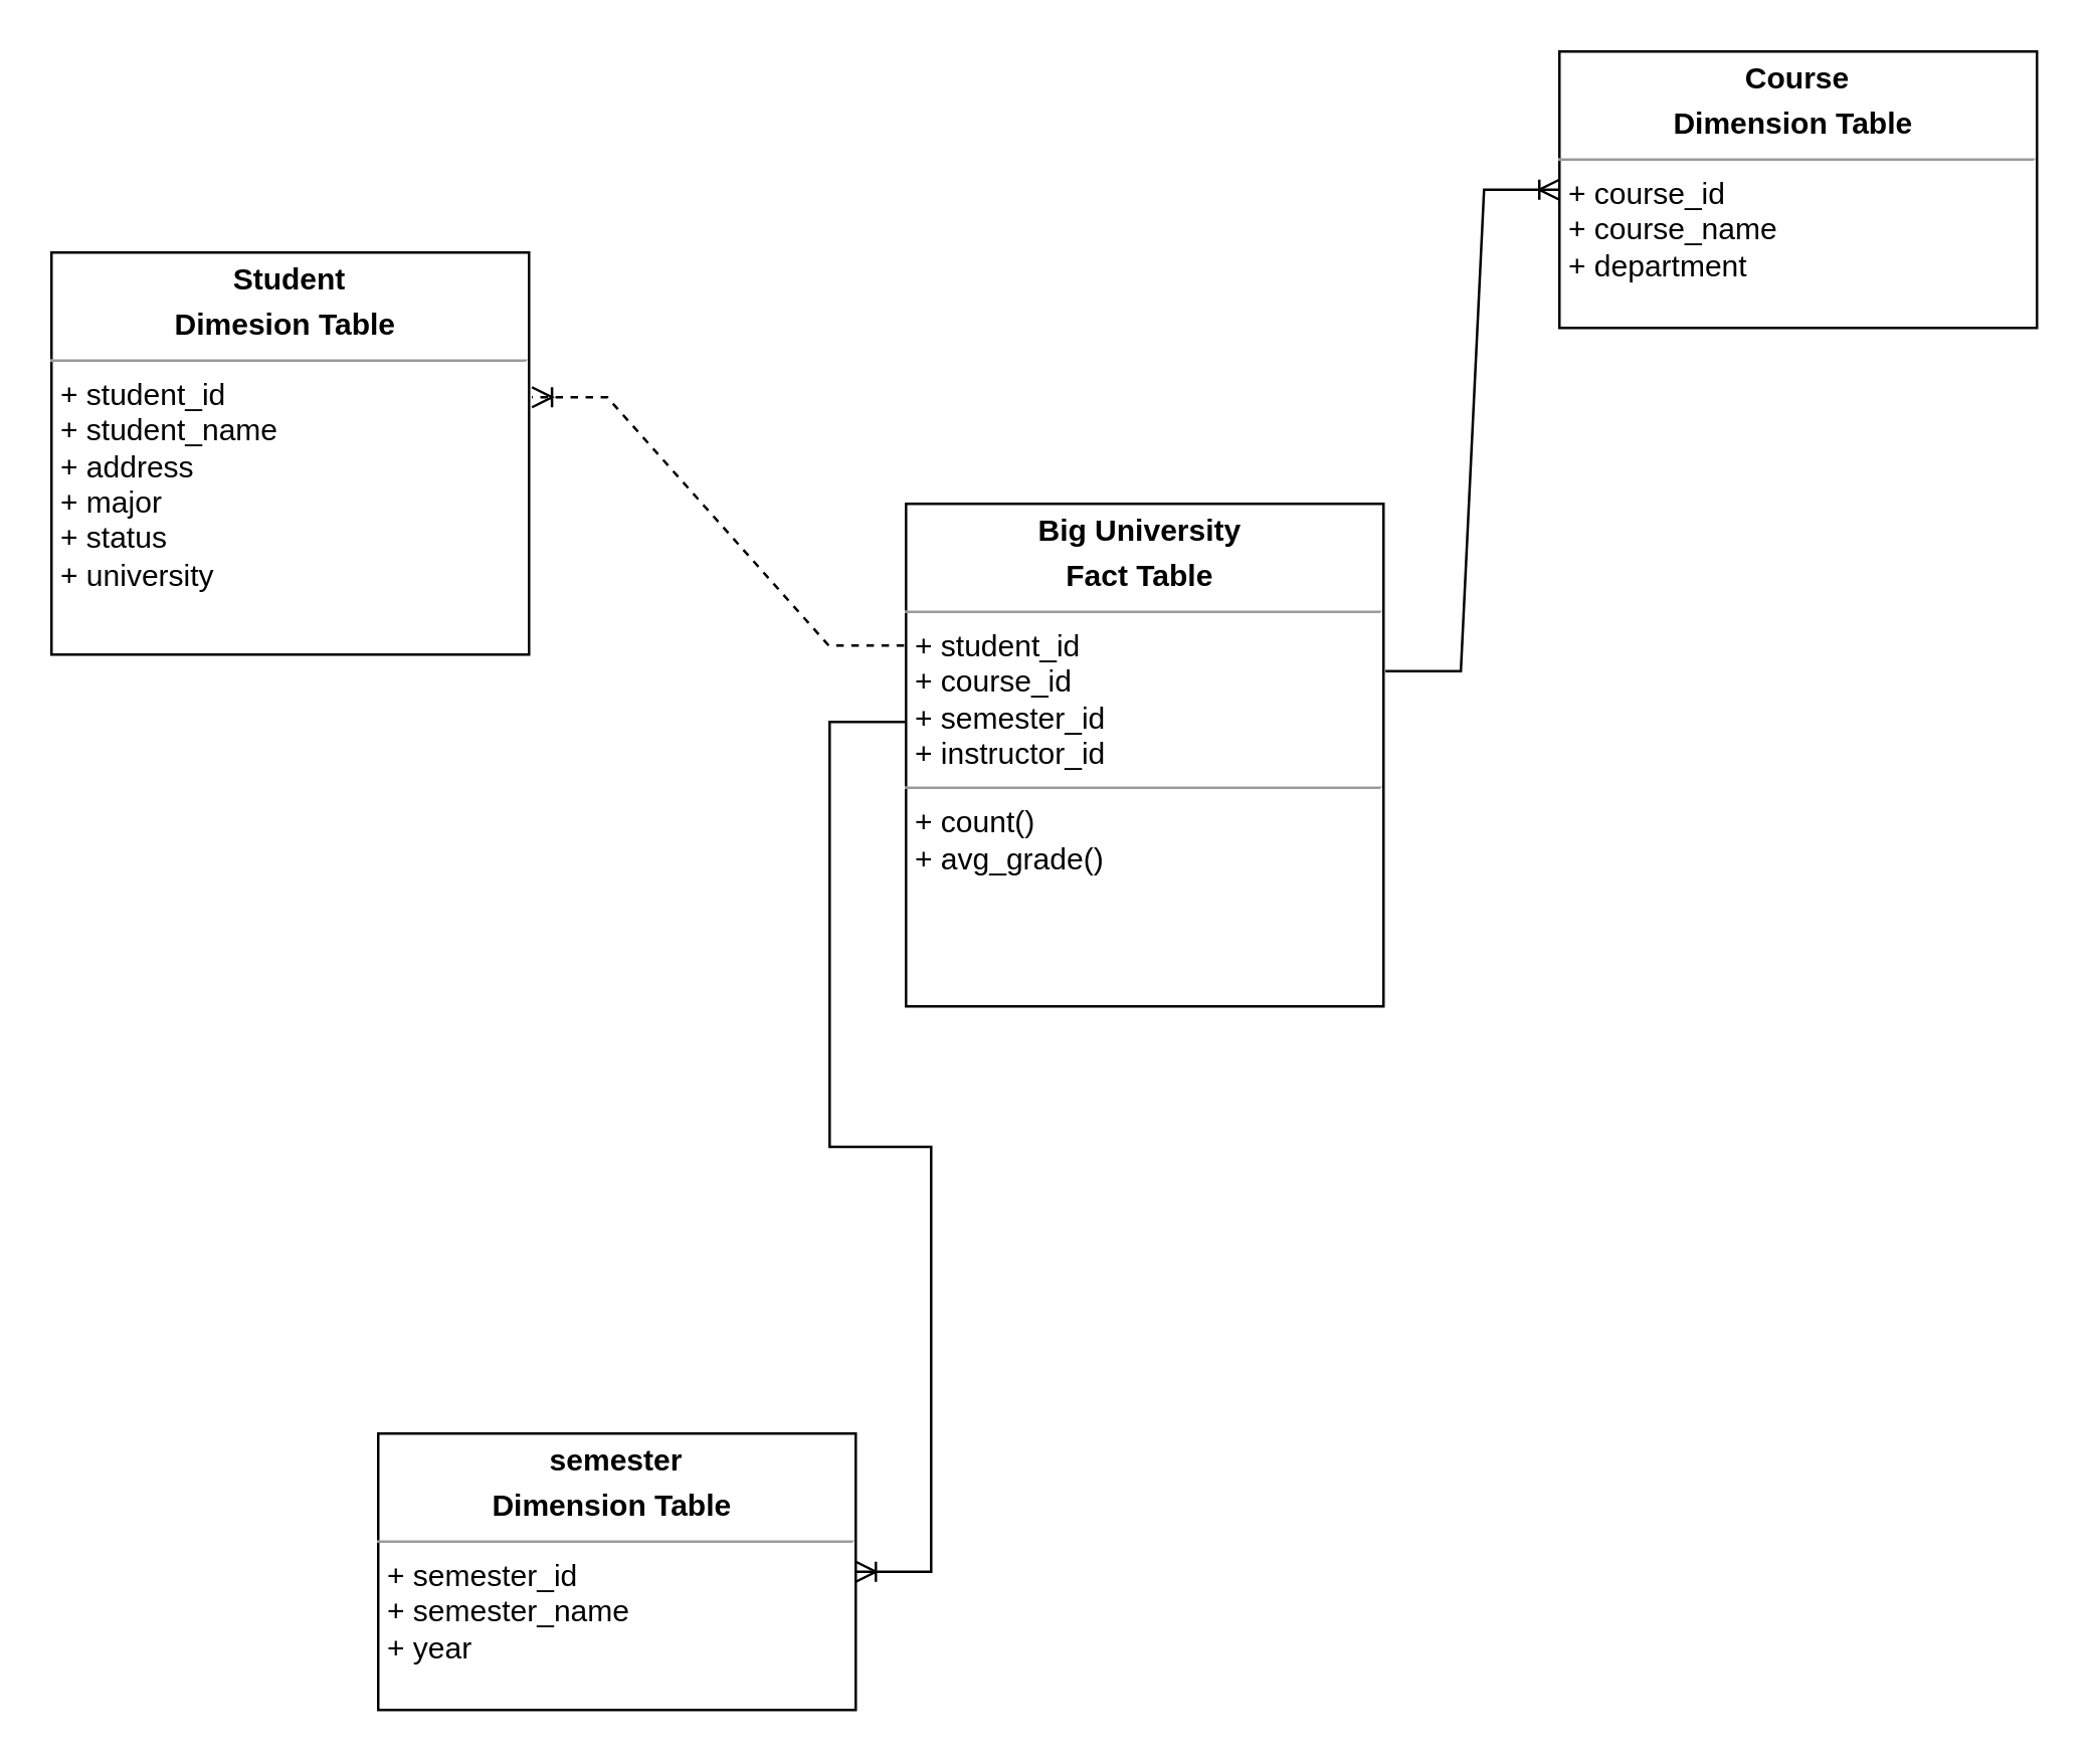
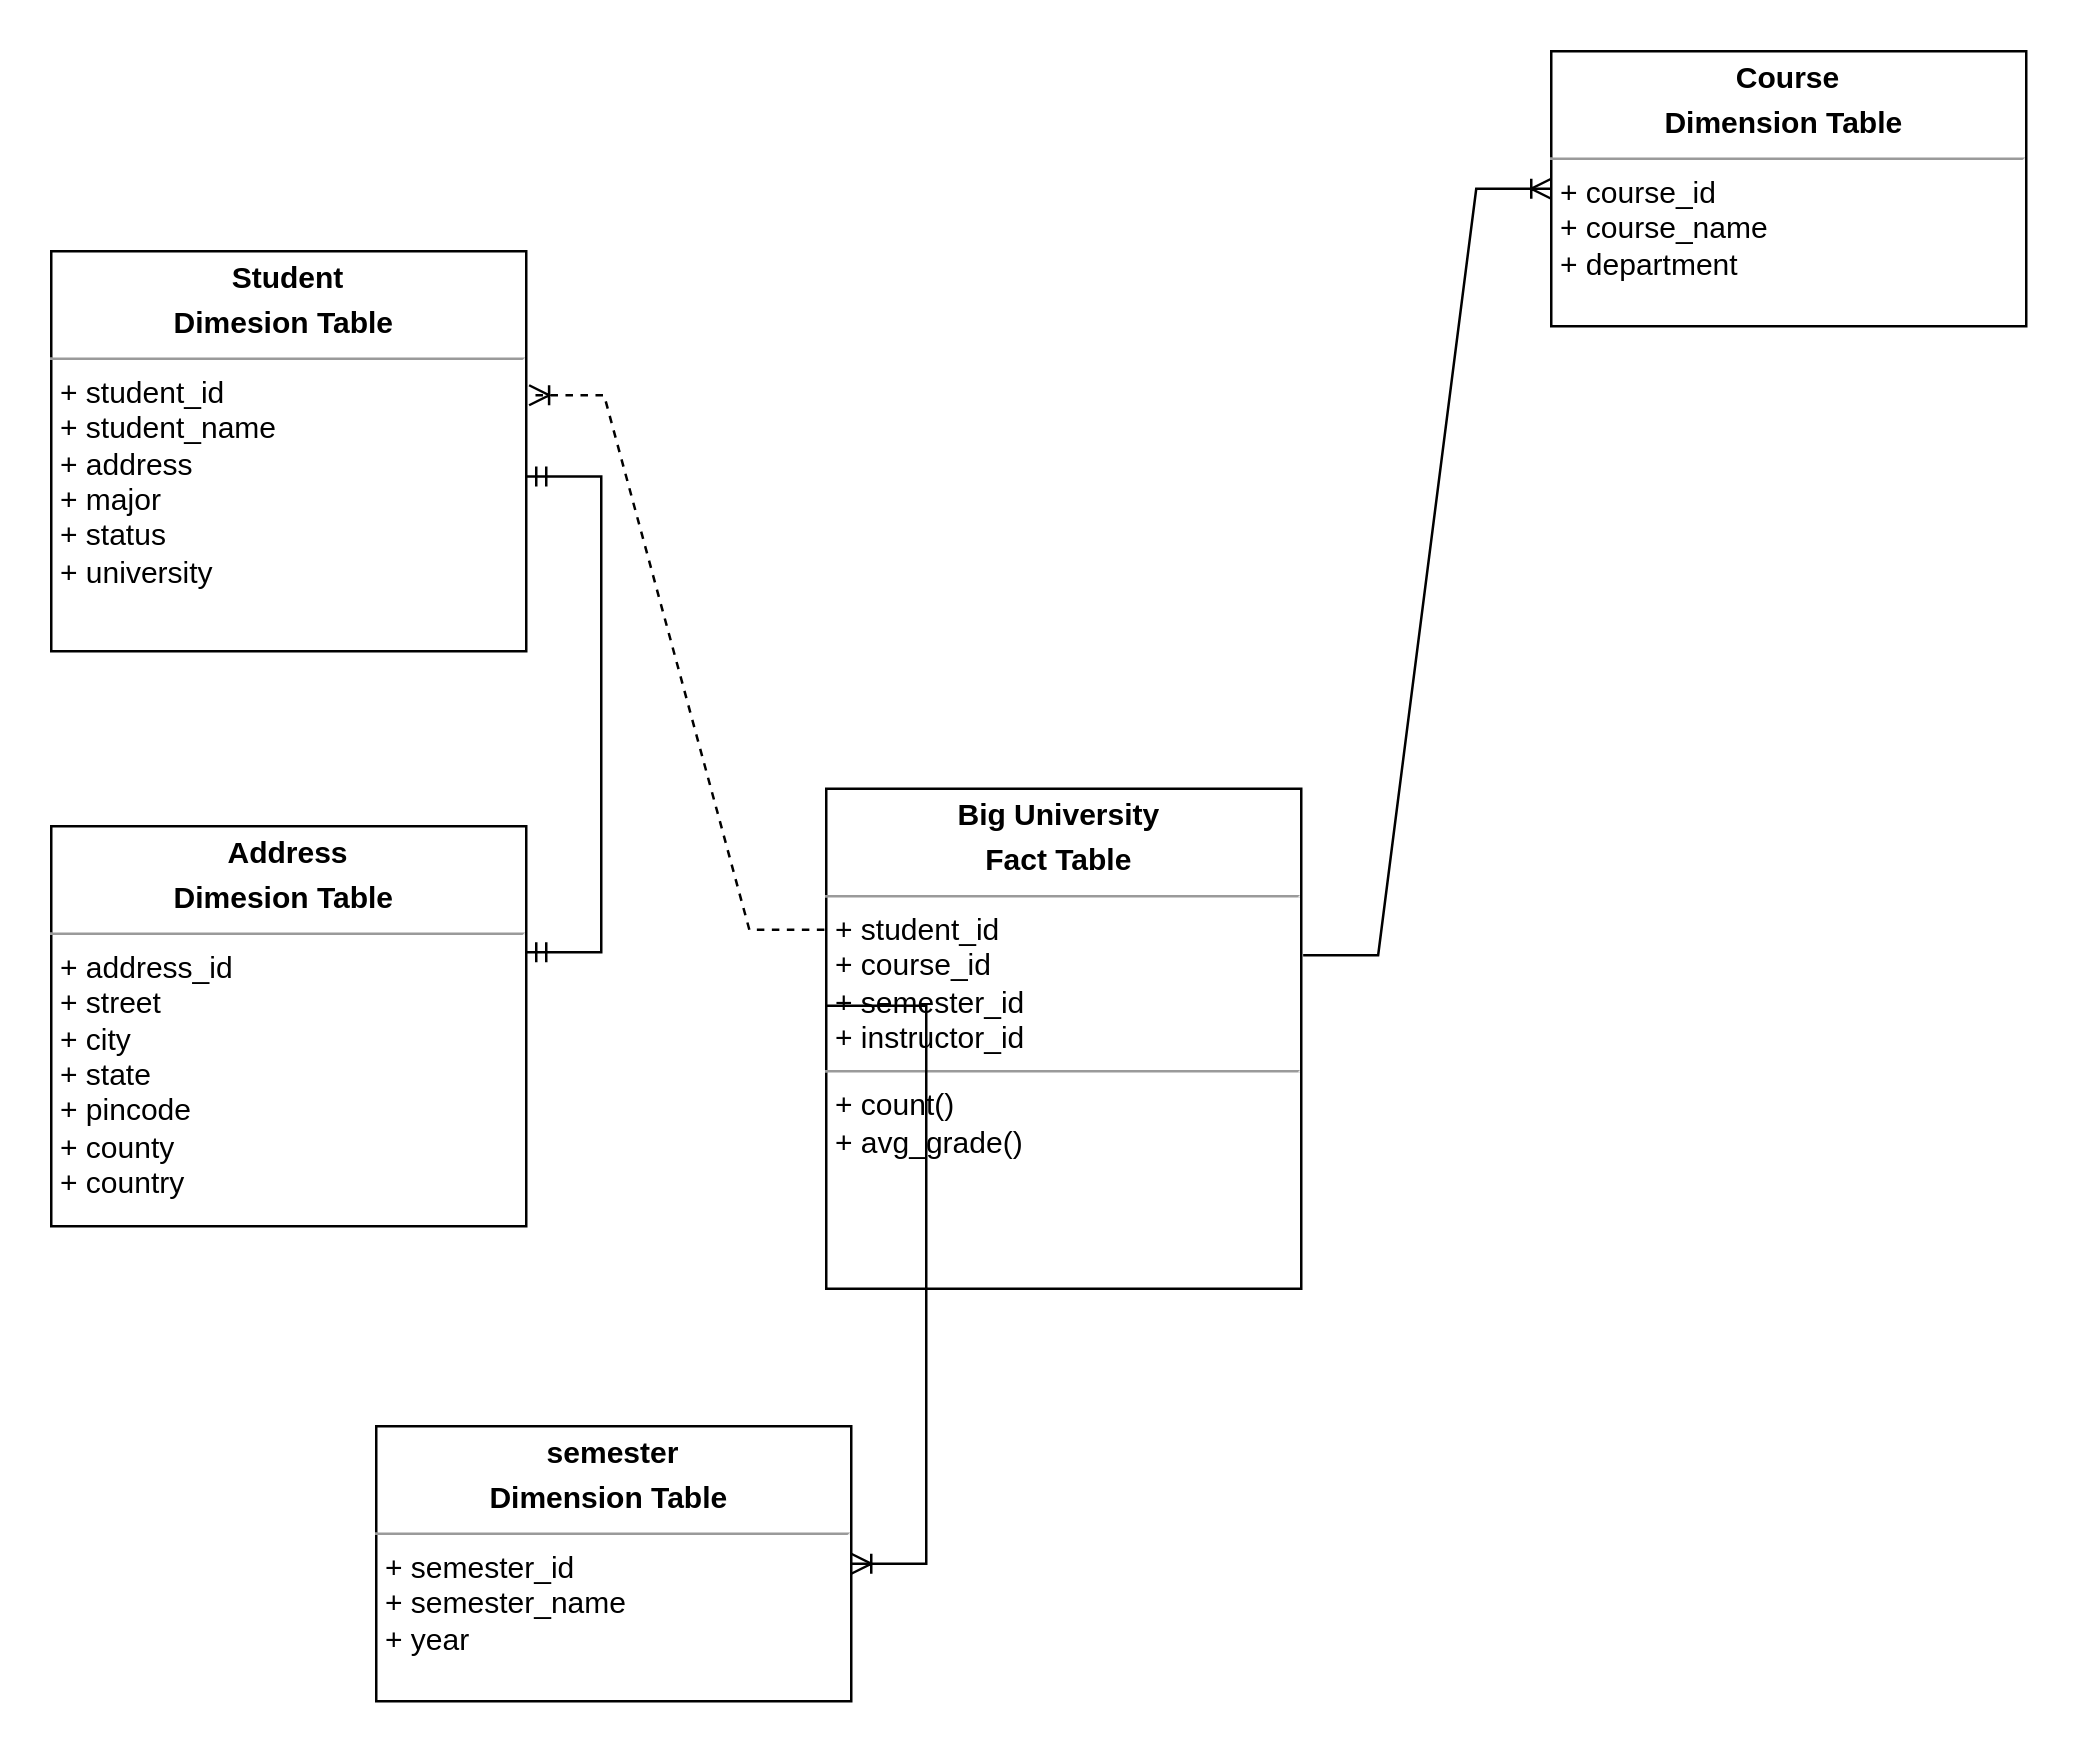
+ <mxCell id="9" value="" style="edgeStyle=entityRelationEdgeStyle;fontSize=12;html=1;endArrow=ERmandOne;startArrow=ERmandOne;rounded=0;entryX=1;entryY=0.563;entryDx=0;entryDy=0;entryPerimeter=0;exitX=1;exitY=0.315;exitDx=0;exitDy=0;exitPerimeter=0;" edge="1" parent="1" source="8" target="6"><mxGeometry width="100" height="100" relative="1" as="geometry"><mxPoint x="220" y="450" as="sourcePoint" /><mxPoint x="130" y="280" as="targetPoint" /><Array as="points"><mxPoint x="120" y="400" /><mxPoint x="125" y="350" /><mxPoint x="130" y="310" /><mxPoint x="240" y="290" /><mxPoint x="100" y="340" /><mxPoint x="115" y="350" /><mxPoint x="135" y="300" /><mxPoint x="125" y="310" /></Array></mxGeometry></mxCell>
- <mxCell id="2" value="&lt;p style=&quot;margin:0px;margin-top:4px;text-align:center;&quot;&gt;&lt;b style=&quot;background-color: initial;&quot;&gt;Big University&amp;nbsp;&lt;/b&gt;&lt;/p&gt;&lt;p style=&quot;margin:0px;margin-top:4px;text-align:center;&quot;&gt;&lt;b style=&quot;background-color: initial;&quot;&gt;Fact Table&amp;nbsp;&lt;/b&gt;&lt;br&gt;&lt;/p&gt;&lt;hr size=&quot;1&quot;&gt;&lt;p style=&quot;margin:0px;margin-left:4px;&quot;&gt;+ student_id&amp;nbsp;&lt;br&gt;+ course_id&amp;nbsp;&lt;/p&gt;&lt;p style=&quot;margin:0px;margin-left:4px;&quot;&gt;+ semester_id&amp;nbsp;&lt;/p&gt;&lt;p style=&quot;margin:0px;margin-left:4px;&quot;&gt;+ instructor_id&amp;nbsp;&lt;/p&gt;&lt;hr size=&quot;1&quot;&gt;&lt;p style=&quot;margin:0px;margin-left:4px;&quot;&gt;+ count()&lt;br&gt;+ avg_grade()&lt;/p&gt;" style="verticalAlign=top;align=left;overflow=fill;fontSize=12;fontFamily=Helvetica;html=1;whiteSpace=wrap;" vertex="1" parent="1"><mxGeometry x="360" y="200" width="190" height="200" as="geometry" /></mxCell>
+ <mxCell id="2" value="&lt;p style=&quot;margin:0px;margin-top:4px;text-align:center;&quot;&gt;&lt;b style=&quot;background-color: initial;&quot;&gt;Big University&amp;nbsp;&lt;/b&gt;&lt;/p&gt;&lt;p style=&quot;margin:0px;margin-top:4px;text-align:center;&quot;&gt;&lt;b style=&quot;background-color: initial;&quot;&gt;Fact Table&amp;nbsp;&lt;/b&gt;&lt;br&gt;&lt;/p&gt;&lt;hr size=&quot;1&quot;&gt;&lt;p style=&quot;margin:0px;margin-left:4px;&quot;&gt;+ student_id&amp;nbsp;&lt;br&gt;+ course_id&amp;nbsp;&lt;/p&gt;&lt;p style=&quot;margin:0px;margin-left:4px;&quot;&gt;+ semester_id&amp;nbsp;&lt;/p&gt;&lt;p style=&quot;margin:0px;margin-left:4px;&quot;&gt;+ instructor_id&amp;nbsp;&lt;/p&gt;&lt;hr size=&quot;1&quot;&gt;&lt;p style=&quot;margin:0px;margin-left:4px;&quot;&gt;+ count()&lt;br&gt;+ avg_grade()&lt;/p&gt;" style="verticalAlign=top;align=left;overflow=fill;fontSize=12;fontFamily=Helvetica;html=1;whiteSpace=wrap;" vertex="1" parent="1"><mxGeometry x="330" y="315" width="190" height="200" as="geometry" /></mxCell>
+ <mxCell id="8" value="&lt;p style=&quot;margin:0px;margin-top:4px;text-align:center;&quot;&gt;&lt;b style=&quot;background-color: initial;&quot;&gt;Address&lt;/b&gt;&lt;/p&gt;&lt;p style=&quot;margin:0px;margin-top:4px;text-align:center;&quot;&gt;&lt;b style=&quot;background-color: initial;&quot;&gt;Dimesion Table&amp;nbsp;&lt;/b&gt;&lt;br&gt;&lt;/p&gt;&lt;hr size=&quot;1&quot;&gt;&lt;p style=&quot;margin:0px;margin-left:4px;&quot;&gt;+ address_id&amp;nbsp;&lt;/p&gt;&lt;p style=&quot;margin:0px;margin-left:4px;&quot;&gt;+ street&amp;nbsp;&lt;/p&gt;&lt;p style=&quot;margin:0px;margin-left:4px;&quot;&gt;+ city&amp;nbsp;&lt;/p&gt;&lt;p style=&quot;margin:0px;margin-left:4px;&quot;&gt;+ state&amp;nbsp;&lt;/p&gt;&lt;p style=&quot;margin:0px;margin-left:4px;&quot;&gt;+ pincode&amp;nbsp;&lt;/p&gt;&lt;p style=&quot;margin:0px;margin-left:4px;&quot;&gt;+ county&amp;nbsp;&lt;/p&gt;&lt;p style=&quot;margin:0px;margin-left:4px;&quot;&gt;+ country&amp;nbsp;&lt;/p&gt;" style="verticalAlign=top;align=left;overflow=fill;fontSize=12;fontFamily=Helvetica;html=1;whiteSpace=wrap;" vertex="1" parent="1"><mxGeometry x="20" y="330" width="190" height="160" as="geometry" /></mxCell>
